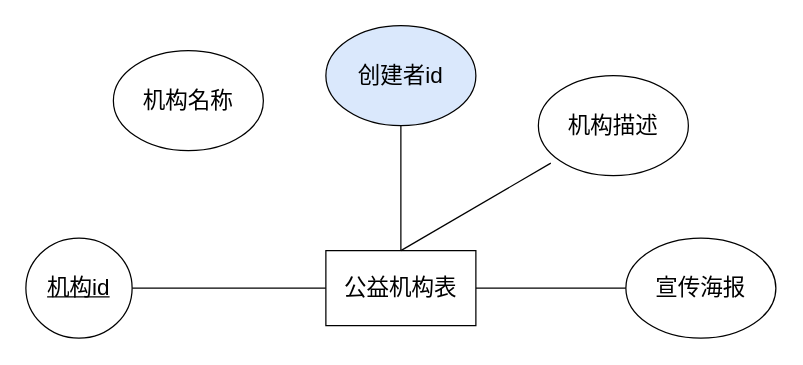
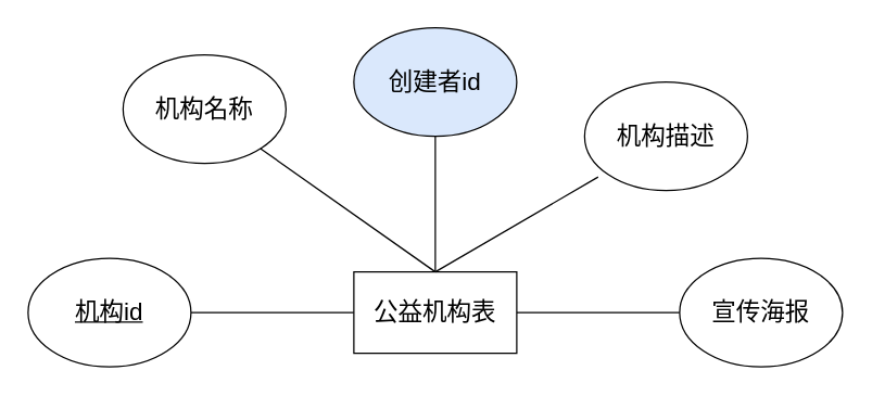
+ <mxCell id="3" style="edgeStyle=none;rounded=0;orthogonalLoop=1;jettySize=auto;html=1;exitX=0.5;exitY=0;exitDx=0;exitDy=0;endArrow=none;endFill=0;" edge="1" parent="1" source="6" target="7"><mxGeometry relative="1" as="geometry" /></mxCell>
- <mxCell id="9" value="&lt;u style=&quot;font-size: 18px;&quot;&gt;&lt;font style=&quot;font-size: 18px;&quot;&gt;机构id&lt;/font&gt;&lt;/u&gt;" style="ellipse;whiteSpace=wrap;html=1;fontSize=18;" vertex="1" parent="1"><mxGeometry x="20" y="190" width="85" height="80" as="geometry" /></mxCell>
+ <mxCell id="9" value="&lt;u style=&quot;font-size: 18px;&quot;&gt;&lt;font style=&quot;font-size: 18px;&quot;&gt;机构id&lt;/font&gt;&lt;/u&gt;" style="ellipse;whiteSpace=wrap;html=1;fontSize=18;" vertex="1" parent="1"><mxGeometry x="20" y="190" width="120" height="80" as="geometry" /></mxCell>
